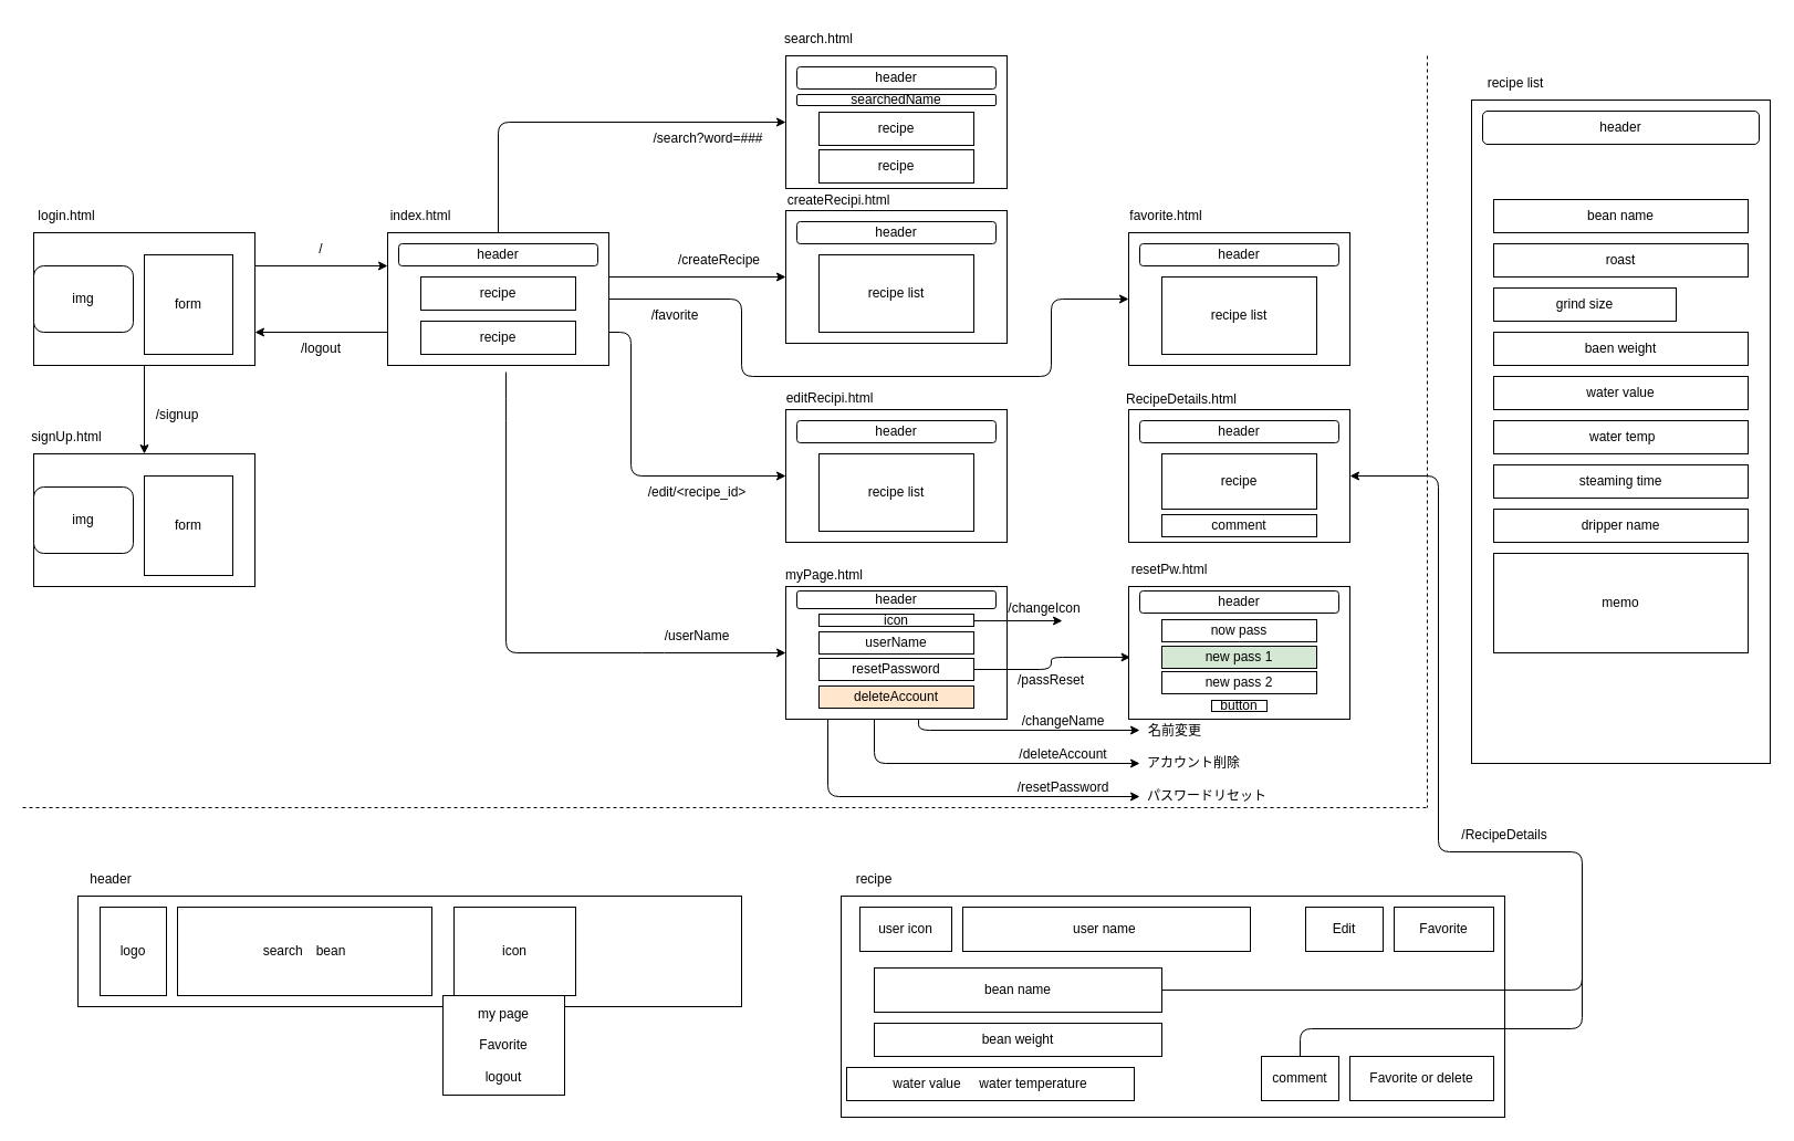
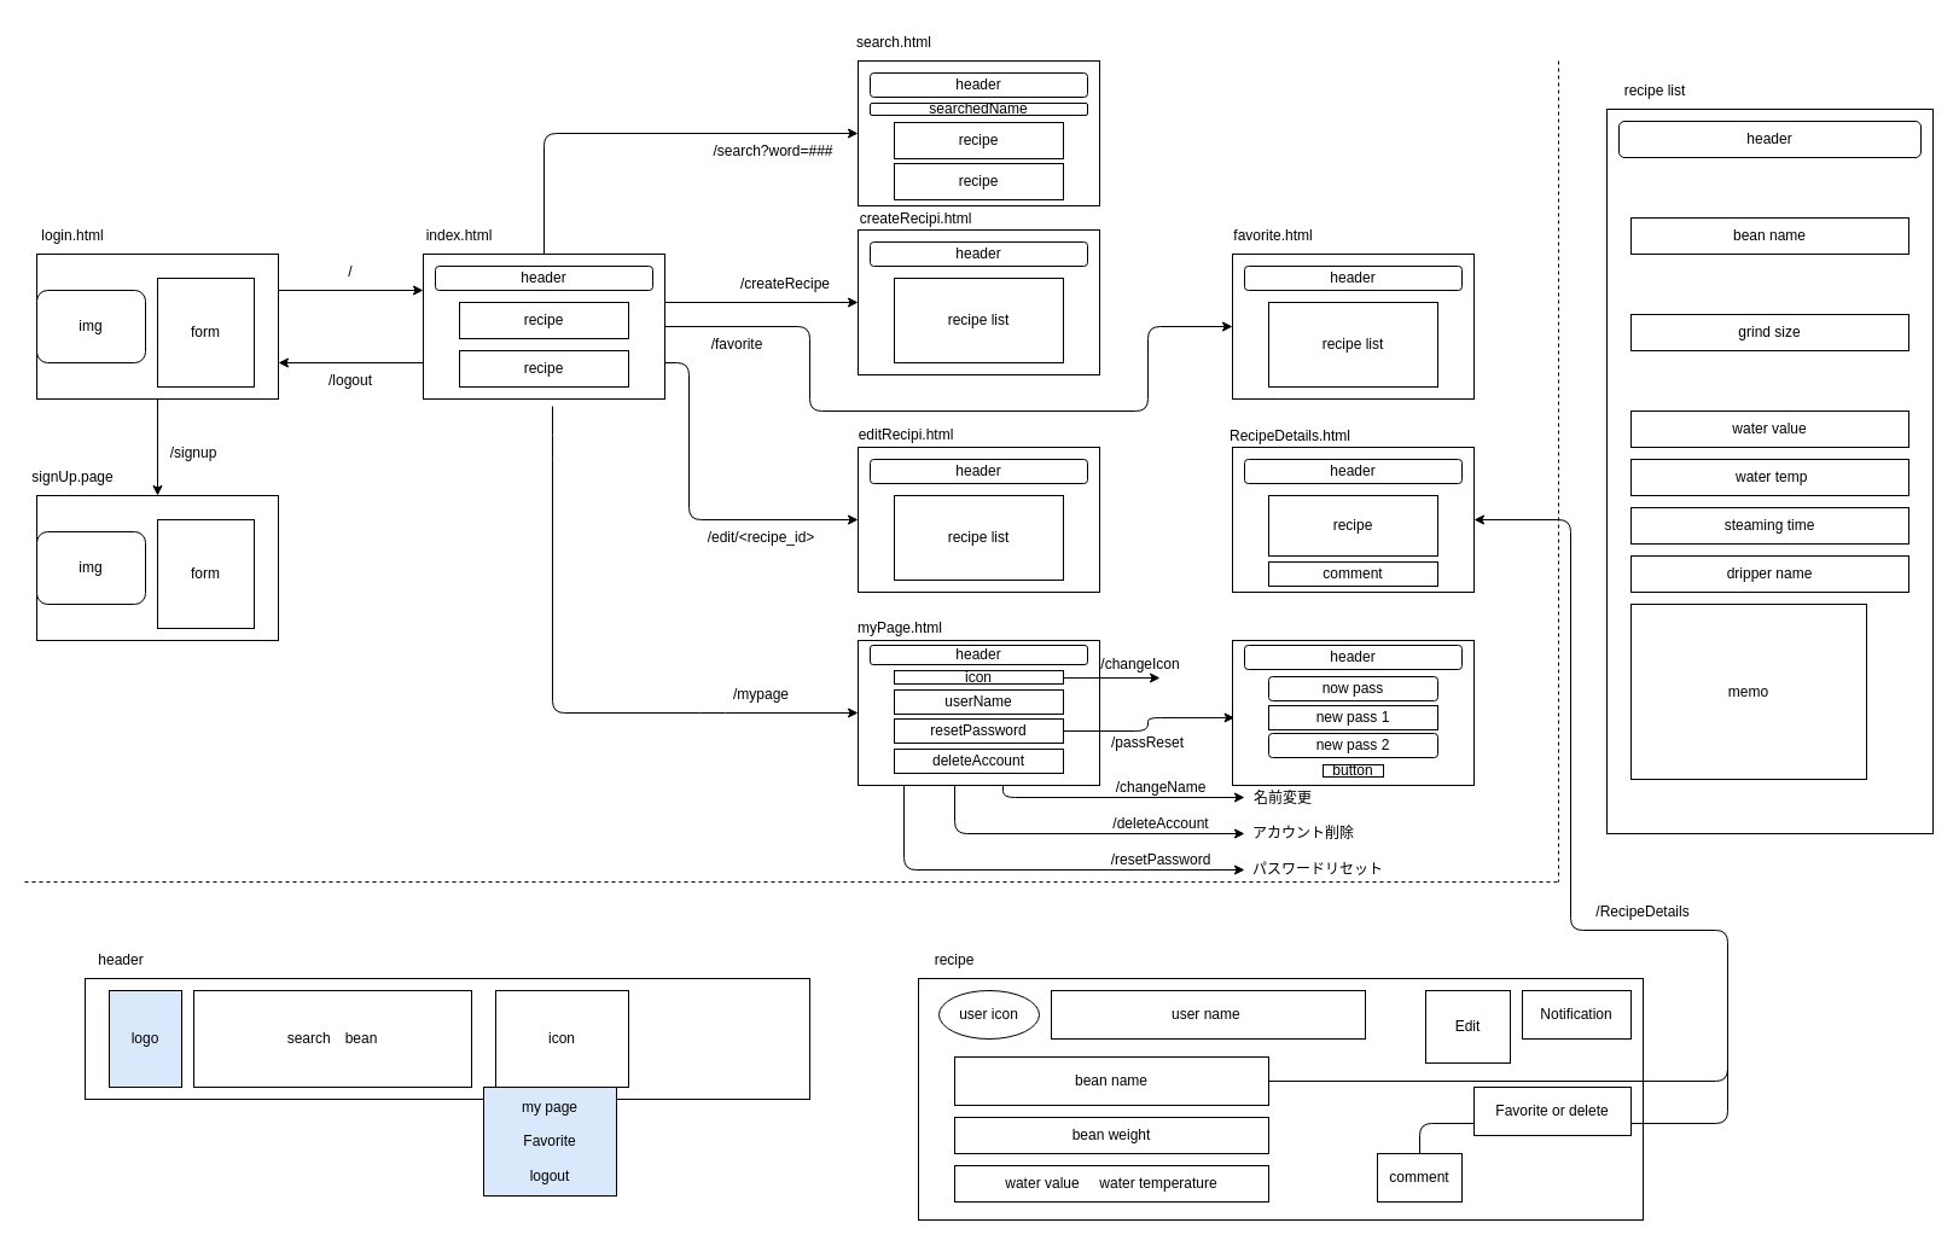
- <mxCell id="84" value="roast" style="rounded=0;whiteSpace=wrap;html=1;" parent="1" vertex="1"><mxGeometry x="1350" y="220" width="230" height="30" as="geometry" /></mxCell>
- <mxCell id="85" value="grind size" style="rounded=0;whiteSpace=wrap;html=1;" parent="1" vertex="1"><mxGeometry x="1350" y="260" width="165" height="30" as="geometry" /></mxCell>
+ <mxCell id="85" value="grind size" style="rounded=0;whiteSpace=wrap;html=1;" parent="1" vertex="1"><mxGeometry x="1350" y="260" width="230" height="30" as="geometry" /></mxCell>
- <mxCell id="86" value="baen weight" style="rounded=0;whiteSpace=wrap;html=1;" parent="1" vertex="1"><mxGeometry x="1350" y="300" width="230" height="30" as="geometry" /></mxCell>
- <mxCell id="9" value="signUp.html" style="text;html=1;strokeColor=none;fillColor=none;align=center;verticalAlign=middle;whiteSpace=wrap;rounded=0;" parent="7" vertex="1"><mxGeometry width="60" height="30" as="geometry" /></mxCell>
+ <mxCell id="9" value="signUp.page" style="text;html=1;strokeColor=none;fillColor=none;align=center;verticalAlign=middle;whiteSpace=wrap;rounded=0;" parent="7" vertex="1"><mxGeometry width="60" height="30" as="geometry" /></mxCell>
- <mxCell id="52" value="resetPw.html" style="text;html=1;strokeColor=none;fillColor=none;align=center;verticalAlign=middle;whiteSpace=wrap;rounded=0;" parent="50" vertex="1"><mxGeometry x="7" width="60" height="30" as="geometry" /></mxCell>
- <mxCell id="91" value="memo" style="rounded=0;whiteSpace=wrap;html=1;" parent="1" vertex="1"><mxGeometry x="1350" y="500" width="230" height="90" as="geometry" /></mxCell>
+ <mxCell id="91" value="memo" style="rounded=0;whiteSpace=wrap;html=1;" parent="1" vertex="1"><mxGeometry x="1350" y="500" width="195" height="145" as="geometry" /></mxCell>
- <mxCell id="53" value="now pass" style="rounded=0;whiteSpace=wrap;html=1;" parent="50" vertex="1"><mxGeometry x="30" y="60" width="140" height="20" as="geometry" /></mxCell>
+ <mxCell id="53" value="now pass" style="whiteSpace=wrap;html=1;rounded=1;" parent="50" vertex="1"><mxGeometry x="30" y="60" width="140" height="20" as="geometry" /></mxCell>
- <mxCell id="96" value="/userName" style="text;html=1;strokeColor=none;fillColor=none;align=center;verticalAlign=middle;whiteSpace=wrap;rounded=0;" parent="1" vertex="1"><mxGeometry x="550" y="560" width="160" height="30" as="geometry" /></mxCell>
+ <mxCell id="96" value="/mypage" style="text;html=1;strokeColor=none;fillColor=none;align=center;verticalAlign=middle;whiteSpace=wrap;rounded=0;" parent="1" vertex="1"><mxGeometry x="550" y="560" width="160" height="30" as="geometry" /></mxCell>
- <mxCell id="55" value="new pass 1" style="rounded=0;whiteSpace=wrap;html=1;fillColor=#d5e8d4;" parent="50" vertex="1"><mxGeometry x="30" y="84" width="140" height="20" as="geometry" /></mxCell>
+ <mxCell id="55" value="new pass 1" style="rounded=0;whiteSpace=wrap;html=1;" parent="50" vertex="1"><mxGeometry x="30" y="84" width="140" height="20" as="geometry" /></mxCell>
- <mxCell id="56" value="new pass 2" style="rounded=0;whiteSpace=wrap;html=1;" parent="50" vertex="1"><mxGeometry x="30" y="107" width="140" height="20" as="geometry" /></mxCell>
+ <mxCell id="56" value="new pass 2" style="whiteSpace=wrap;html=1;rounded=1;" parent="50" vertex="1"><mxGeometry x="30" y="107" width="140" height="20" as="geometry" /></mxCell>
- <mxCell id="38" value="deleteAccount" style="rounded=0;whiteSpace=wrap;html=1;fillColor=#ffe6cc;" parent="32" vertex="1"><mxGeometry x="30" y="120" width="140" height="20" as="geometry" /></mxCell>
+ <mxCell id="38" value="deleteAccount" style="rounded=0;whiteSpace=wrap;html=1;" parent="32" vertex="1"><mxGeometry x="30" y="120" width="140" height="20" as="geometry" /></mxCell>
- <mxCell id="70" value="user icon" style="rounded=0;whiteSpace=wrap;html=1;" parent="66" vertex="1"><mxGeometry x="17" y="40" width="83" height="40" as="geometry" /></mxCell>
+ <mxCell id="70" value="user icon" style="ellipse;whiteSpace=wrap;html=1;" parent="66" vertex="1"><mxGeometry x="17" y="40" width="83" height="40" as="geometry" /></mxCell>
- <mxCell id="78" value="Edit" style="rounded=0;whiteSpace=wrap;html=1;" parent="66" vertex="1"><mxGeometry x="420" y="40" width="70" height="40" as="geometry" /></mxCell>
+ <mxCell id="78" value="Edit" style="rounded=0;whiteSpace=wrap;html=1;" parent="66" vertex="1"><mxGeometry x="420" y="40" width="70" height="60" as="geometry" /></mxCell>
- <mxCell id="74" value="Favorite" style="rounded=0;whiteSpace=wrap;html=1;" parent="66" vertex="1"><mxGeometry x="500" y="40" width="90" height="40" as="geometry" /></mxCell>
+ <mxCell id="74" value="Notification" style="rounded=0;whiteSpace=wrap;html=1;" parent="66" vertex="1"><mxGeometry x="500" y="40" width="90" height="40" as="geometry" /></mxCell>
- <mxCell id="62" value="logo" style="rounded=0;whiteSpace=wrap;html=1;" parent="59" vertex="1"><mxGeometry x="20" y="40" width="60" height="80" as="geometry" /></mxCell>
+ <mxCell id="62" value="logo" style="rounded=0;whiteSpace=wrap;html=1;fillColor=#dae8fc;" parent="59" vertex="1"><mxGeometry x="20" y="40" width="60" height="80" as="geometry" /></mxCell>
- <mxCell id="65" value="my page&lt;br&gt;&lt;br&gt;Favorite&lt;br&gt;&lt;br&gt;logout" style="rounded=0;whiteSpace=wrap;html=1;" parent="59" vertex="1"><mxGeometry x="330" y="120" width="110" height="90" as="geometry" /></mxCell>
+ <mxCell id="65" value="my page&lt;br&gt;&lt;br&gt;Favorite&lt;br&gt;&lt;br&gt;logout" style="rounded=0;whiteSpace=wrap;html=1;fillColor=#dae8fc;" parent="59" vertex="1"><mxGeometry x="330" y="120" width="110" height="90" as="geometry" /></mxCell>
- <mxCell id="77" value="Favorite or delete" style="rounded=0;whiteSpace=wrap;html=1;" parent="66" vertex="1"><mxGeometry x="460" y="175" width="130" height="40" as="geometry" /></mxCell>
+ <mxCell id="77" value="Favorite or delete" style="rounded=0;whiteSpace=wrap;html=1;" parent="66" vertex="1"><mxGeometry x="460" y="120" width="130" height="40" as="geometry" /></mxCell>
- <mxCell id="73" value="water value&amp;nbsp; &amp;nbsp; &amp;nbsp;water temperature" style="rounded=0;whiteSpace=wrap;html=1;" parent="66" vertex="1"><mxGeometry x="5" y="185" width="260" height="30" as="geometry" /></mxCell>
+ <mxCell id="73" value="water value&amp;nbsp; &amp;nbsp; &amp;nbsp;water temperature" style="rounded=0;whiteSpace=wrap;html=1;" parent="66" vertex="1"><mxGeometry x="30" y="185" width="260" height="30" as="geometry" /></mxCell>
